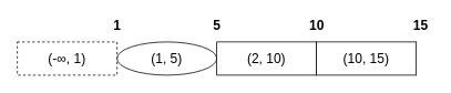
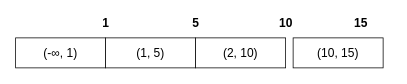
- <mxCell id="9" value="15" style="text;html=1;align=center;verticalAlign=middle;resizable=0;points=[];autosize=1;strokeColor=none;fillColor=none;fontSize=16;fontStyle=1" vertex="1" parent="1"><mxGeometry x="490" y="20" width="30" height="20" as="geometry" /></mxCell>
+ <mxCell id="9" value="15" style="text;html=1;align=center;verticalAlign=middle;resizable=0;points=[];autosize=1;strokeColor=none;fillColor=none;fontSize=16;fontStyle=1" vertex="1" parent="1"><mxGeometry x="465" y="20" width="30" height="20" as="geometry" /></mxCell>
- <mxCell id="2" value="(-∞, 1)" style="rounded=0;whiteSpace=wrap;html=1;fontSize=16;dashed=1;" vertex="1" parent="1"><mxGeometry x="20" y="50" width="120" height="40" as="geometry" /></mxCell>
+ <mxCell id="2" value="(-∞, 1)" style="rounded=0;whiteSpace=wrap;html=1;fontSize=16;" vertex="1" parent="1"><mxGeometry x="20" y="50" width="120" height="40" as="geometry" /></mxCell>
- <mxCell id="3" value="(1, 5)" style="ellipse;whiteSpace=wrap;html=1;fontSize=16;" vertex="1" parent="1"><mxGeometry x="140" y="50" width="120" height="40" as="geometry" /></mxCell>
+ <mxCell id="3" value="(1, 5)" style="rounded=0;whiteSpace=wrap;html=1;fontSize=16;" vertex="1" parent="1"><mxGeometry x="140" y="50" width="120" height="40" as="geometry" /></mxCell>
- <mxCell id="5" value="(10, 15)" style="rounded=0;whiteSpace=wrap;html=1;fontSize=16;" vertex="1" parent="1"><mxGeometry x="380" y="50" width="120" height="40" as="geometry" /></mxCell>
+ <mxCell id="5" value="(10, 15)" style="rounded=0;whiteSpace=wrap;html=1;fontSize=16;" vertex="1" parent="1"><mxGeometry x="390" y="50" width="120" height="40" as="geometry" /></mxCell>
